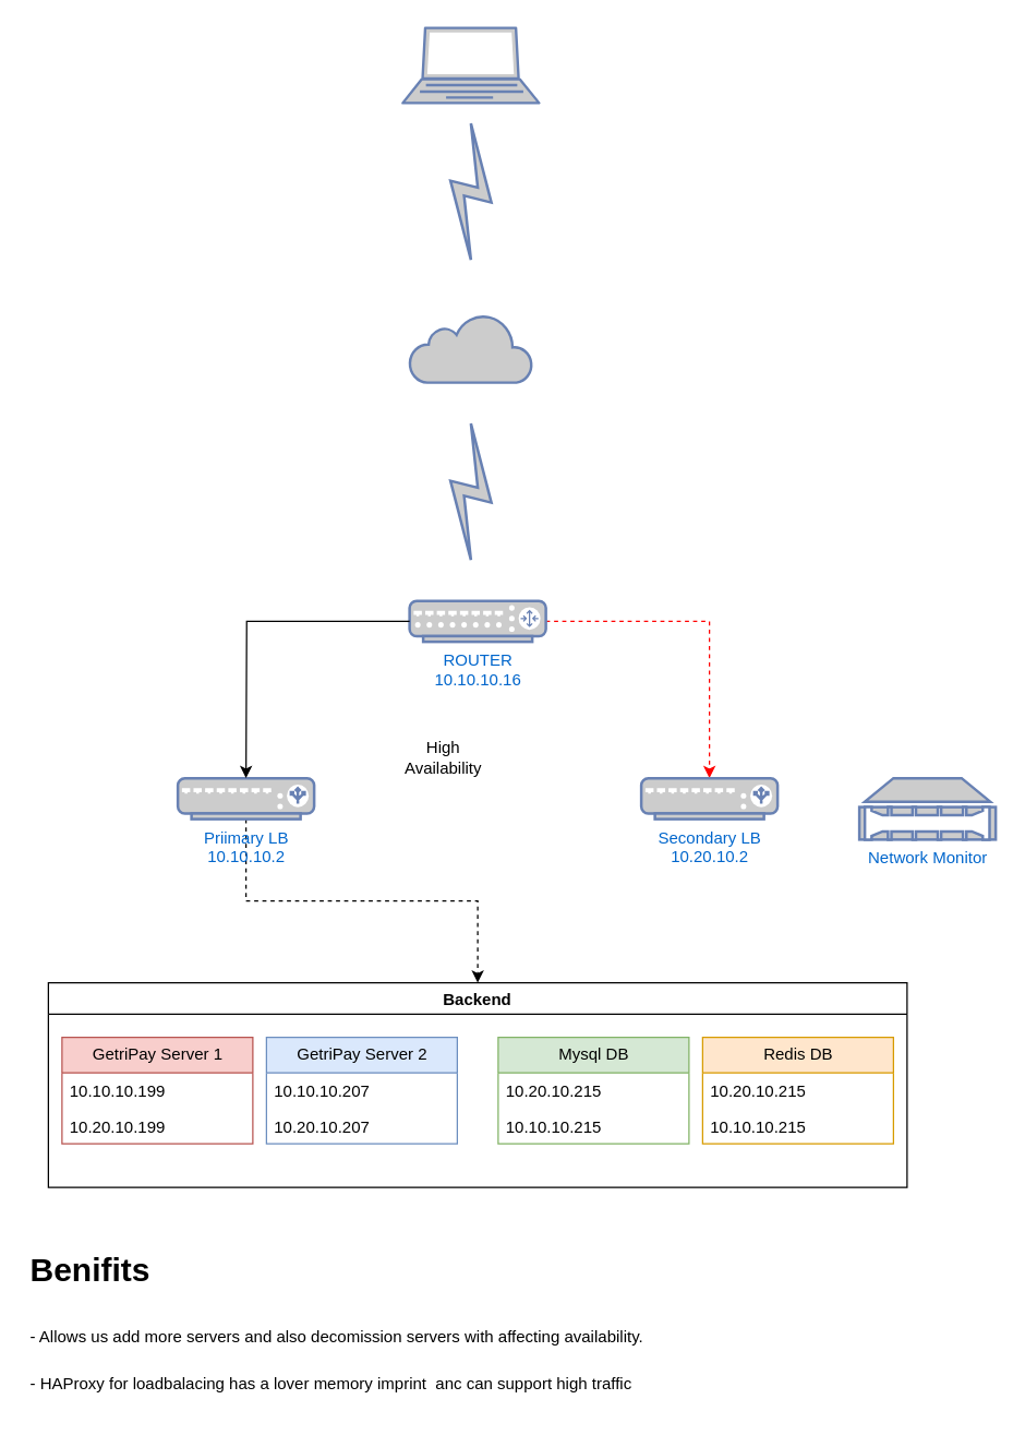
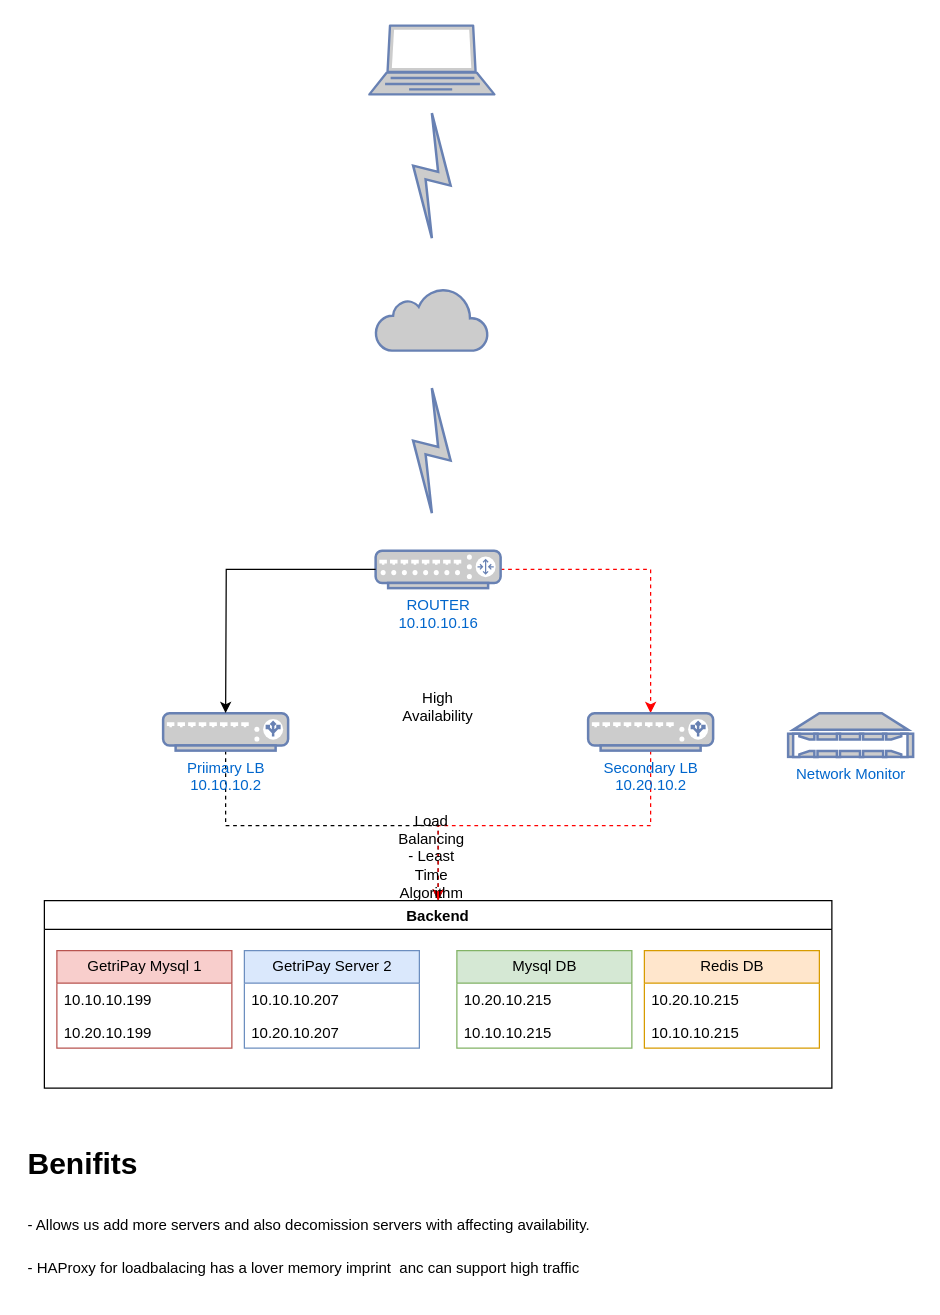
- <mxCell id="26" value="High Availability" style="text;html=1;align=center;verticalAlign=middle;whiteSpace=wrap;rounded=0;" vertex="1" parent="1"><mxGeometry x="295" y="540" width="60" height="30" as="geometry" /></mxCell>
+ <mxCell id="26" value="High Availability" style="text;html=1;align=center;verticalAlign=middle;whiteSpace=wrap;rounded=0;" vertex="1" parent="1"><mxGeometry x="320" y="550" width="60" height="30" as="geometry" /></mxCell>
- <mxCell id="29" value="Network Monitor" style="fontColor=#0066CC;verticalAlign=top;verticalLabelPosition=bottom;labelPosition=center;align=center;html=1;outlineConnect=0;fillColor=#CCCCCC;strokeColor=#6881B3;gradientColor=none;gradientDirection=north;strokeWidth=2;shape=mxgraph.networks.nas_filer;" vertex="1" parent="1"><mxGeometry x="630" y="570" width="100" height="45" as="geometry" /></mxCell>
+ <mxCell id="29" value="Network Monitor" style="fontColor=#0066CC;verticalAlign=top;verticalLabelPosition=bottom;labelPosition=center;align=center;html=1;outlineConnect=0;fillColor=#CCCCCC;strokeColor=#6881B3;gradientColor=none;gradientDirection=north;strokeWidth=2;shape=mxgraph.networks.nas_filer;" vertex="1" parent="1"><mxGeometry x="630" y="570" width="100" height="35" as="geometry" /></mxCell>
+ <mxCell id="9" style="edgeStyle=orthogonalEdgeStyle;rounded=0;orthogonalLoop=1;jettySize=auto;html=1;entryX=0.5;entryY=0;entryDx=0;entryDy=0;dashed=1;strokeColor=#FF0000;" parent="1" source="10" target="12" edge="1"><mxGeometry relative="1" as="geometry"><mxPoint x="490" y="680" as="targetPoint" /></mxGeometry></mxCell>
+ <mxCell id="27" value="Load Balancing - Least Time Algorithm" style="text;html=1;align=center;verticalAlign=middle;whiteSpace=wrap;rounded=0;" vertex="1" parent="1"><mxGeometry x="315" y="670" width="60" height="30" as="geometry" /></mxCell>
- <mxCell id="13" value="GetriPay Server 1" style="swimlane;fontStyle=0;childLayout=stackLayout;horizontal=1;startSize=26;fillColor=#f8cecc;horizontalStack=0;resizeParent=1;resizeParentMax=0;resizeLast=0;collapsible=1;marginBottom=0;html=1;strokeColor=#b85450;" parent="12" vertex="1"><mxGeometry x="10" y="40" width="140" height="78" as="geometry" /></mxCell>
+ <mxCell id="13" value="GetriPay Mysql 1" style="swimlane;fontStyle=0;childLayout=stackLayout;horizontal=1;startSize=26;fillColor=#f8cecc;horizontalStack=0;resizeParent=1;resizeParentMax=0;resizeLast=0;collapsible=1;marginBottom=0;html=1;strokeColor=#b85450;" parent="12" vertex="1"><mxGeometry x="10" y="40" width="140" height="78" as="geometry" /></mxCell>
